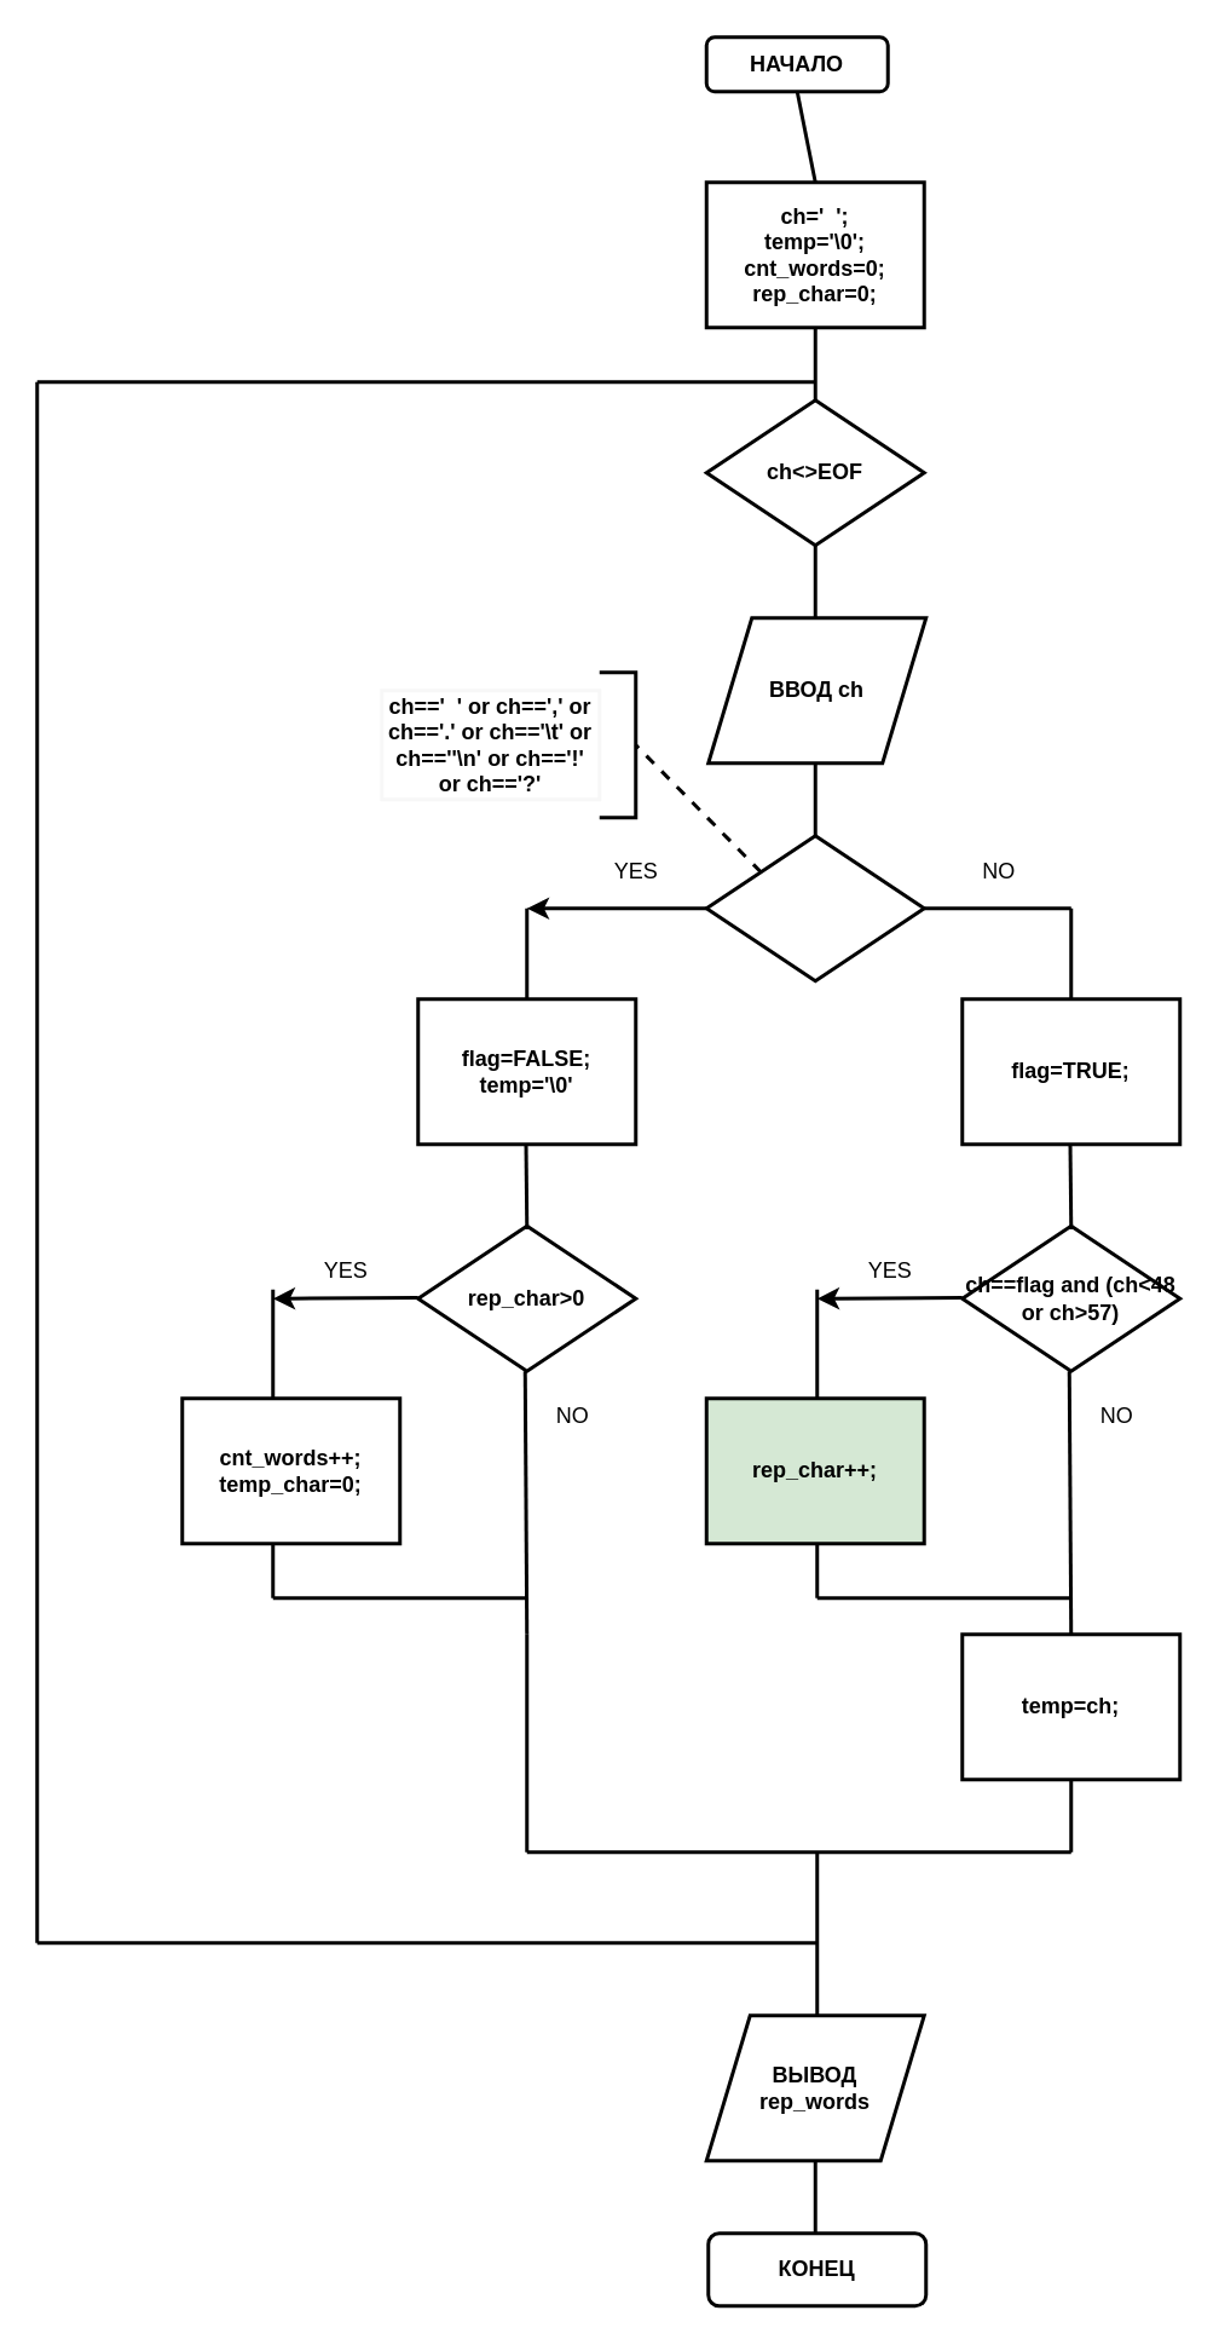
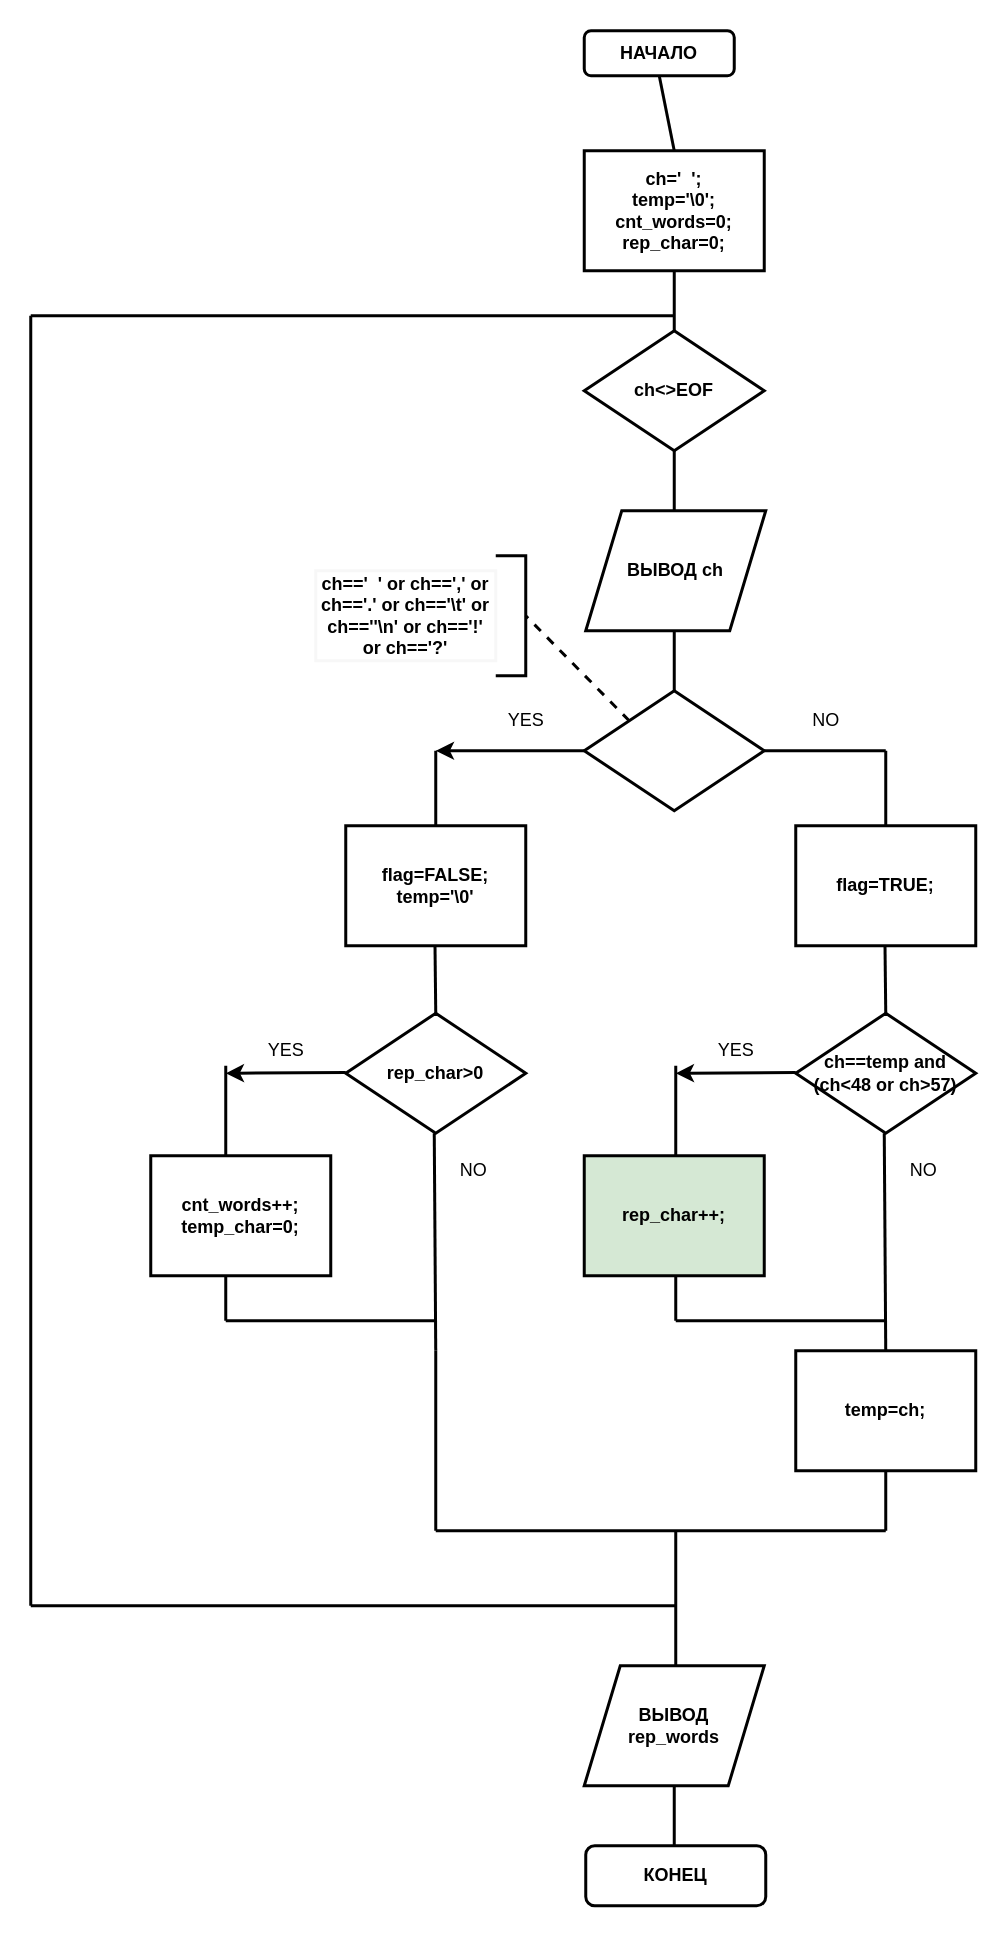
- <mxCell id="47" value="&lt;b&gt;ВВОД ch&lt;/b&gt;" style="shape=parallelogram;perimeter=parallelogramPerimeter;whiteSpace=wrap;html=1;strokeColor=#000000;strokeWidth=2;" vertex="1" parent="1"><mxGeometry x="390" y="340" width="120" height="80" as="geometry" /></mxCell>
+ <mxCell id="47" value="&lt;b&gt;ВЫВОД ch&lt;/b&gt;" style="shape=parallelogram;perimeter=parallelogramPerimeter;whiteSpace=wrap;html=1;strokeColor=#000000;strokeWidth=2;" vertex="1" parent="1"><mxGeometry x="390" y="340" width="120" height="80" as="geometry" /></mxCell>
- <mxCell id="33" value="&lt;b&gt;ch==flag and (ch&amp;lt;48 or ch&amp;gt;57)&lt;/b&gt;" style="rhombus;whiteSpace=wrap;html=1;strokeWidth=2;" vertex="1" parent="1"><mxGeometry x="530" y="675" width="120" height="80" as="geometry" /></mxCell>
+ <mxCell id="33" value="&lt;b&gt;ch==temp and (ch&amp;lt;48 or ch&amp;gt;57)&lt;/b&gt;" style="rhombus;whiteSpace=wrap;html=1;strokeWidth=2;" vertex="1" parent="1"><mxGeometry x="530" y="675" width="120" height="80" as="geometry" /></mxCell>
